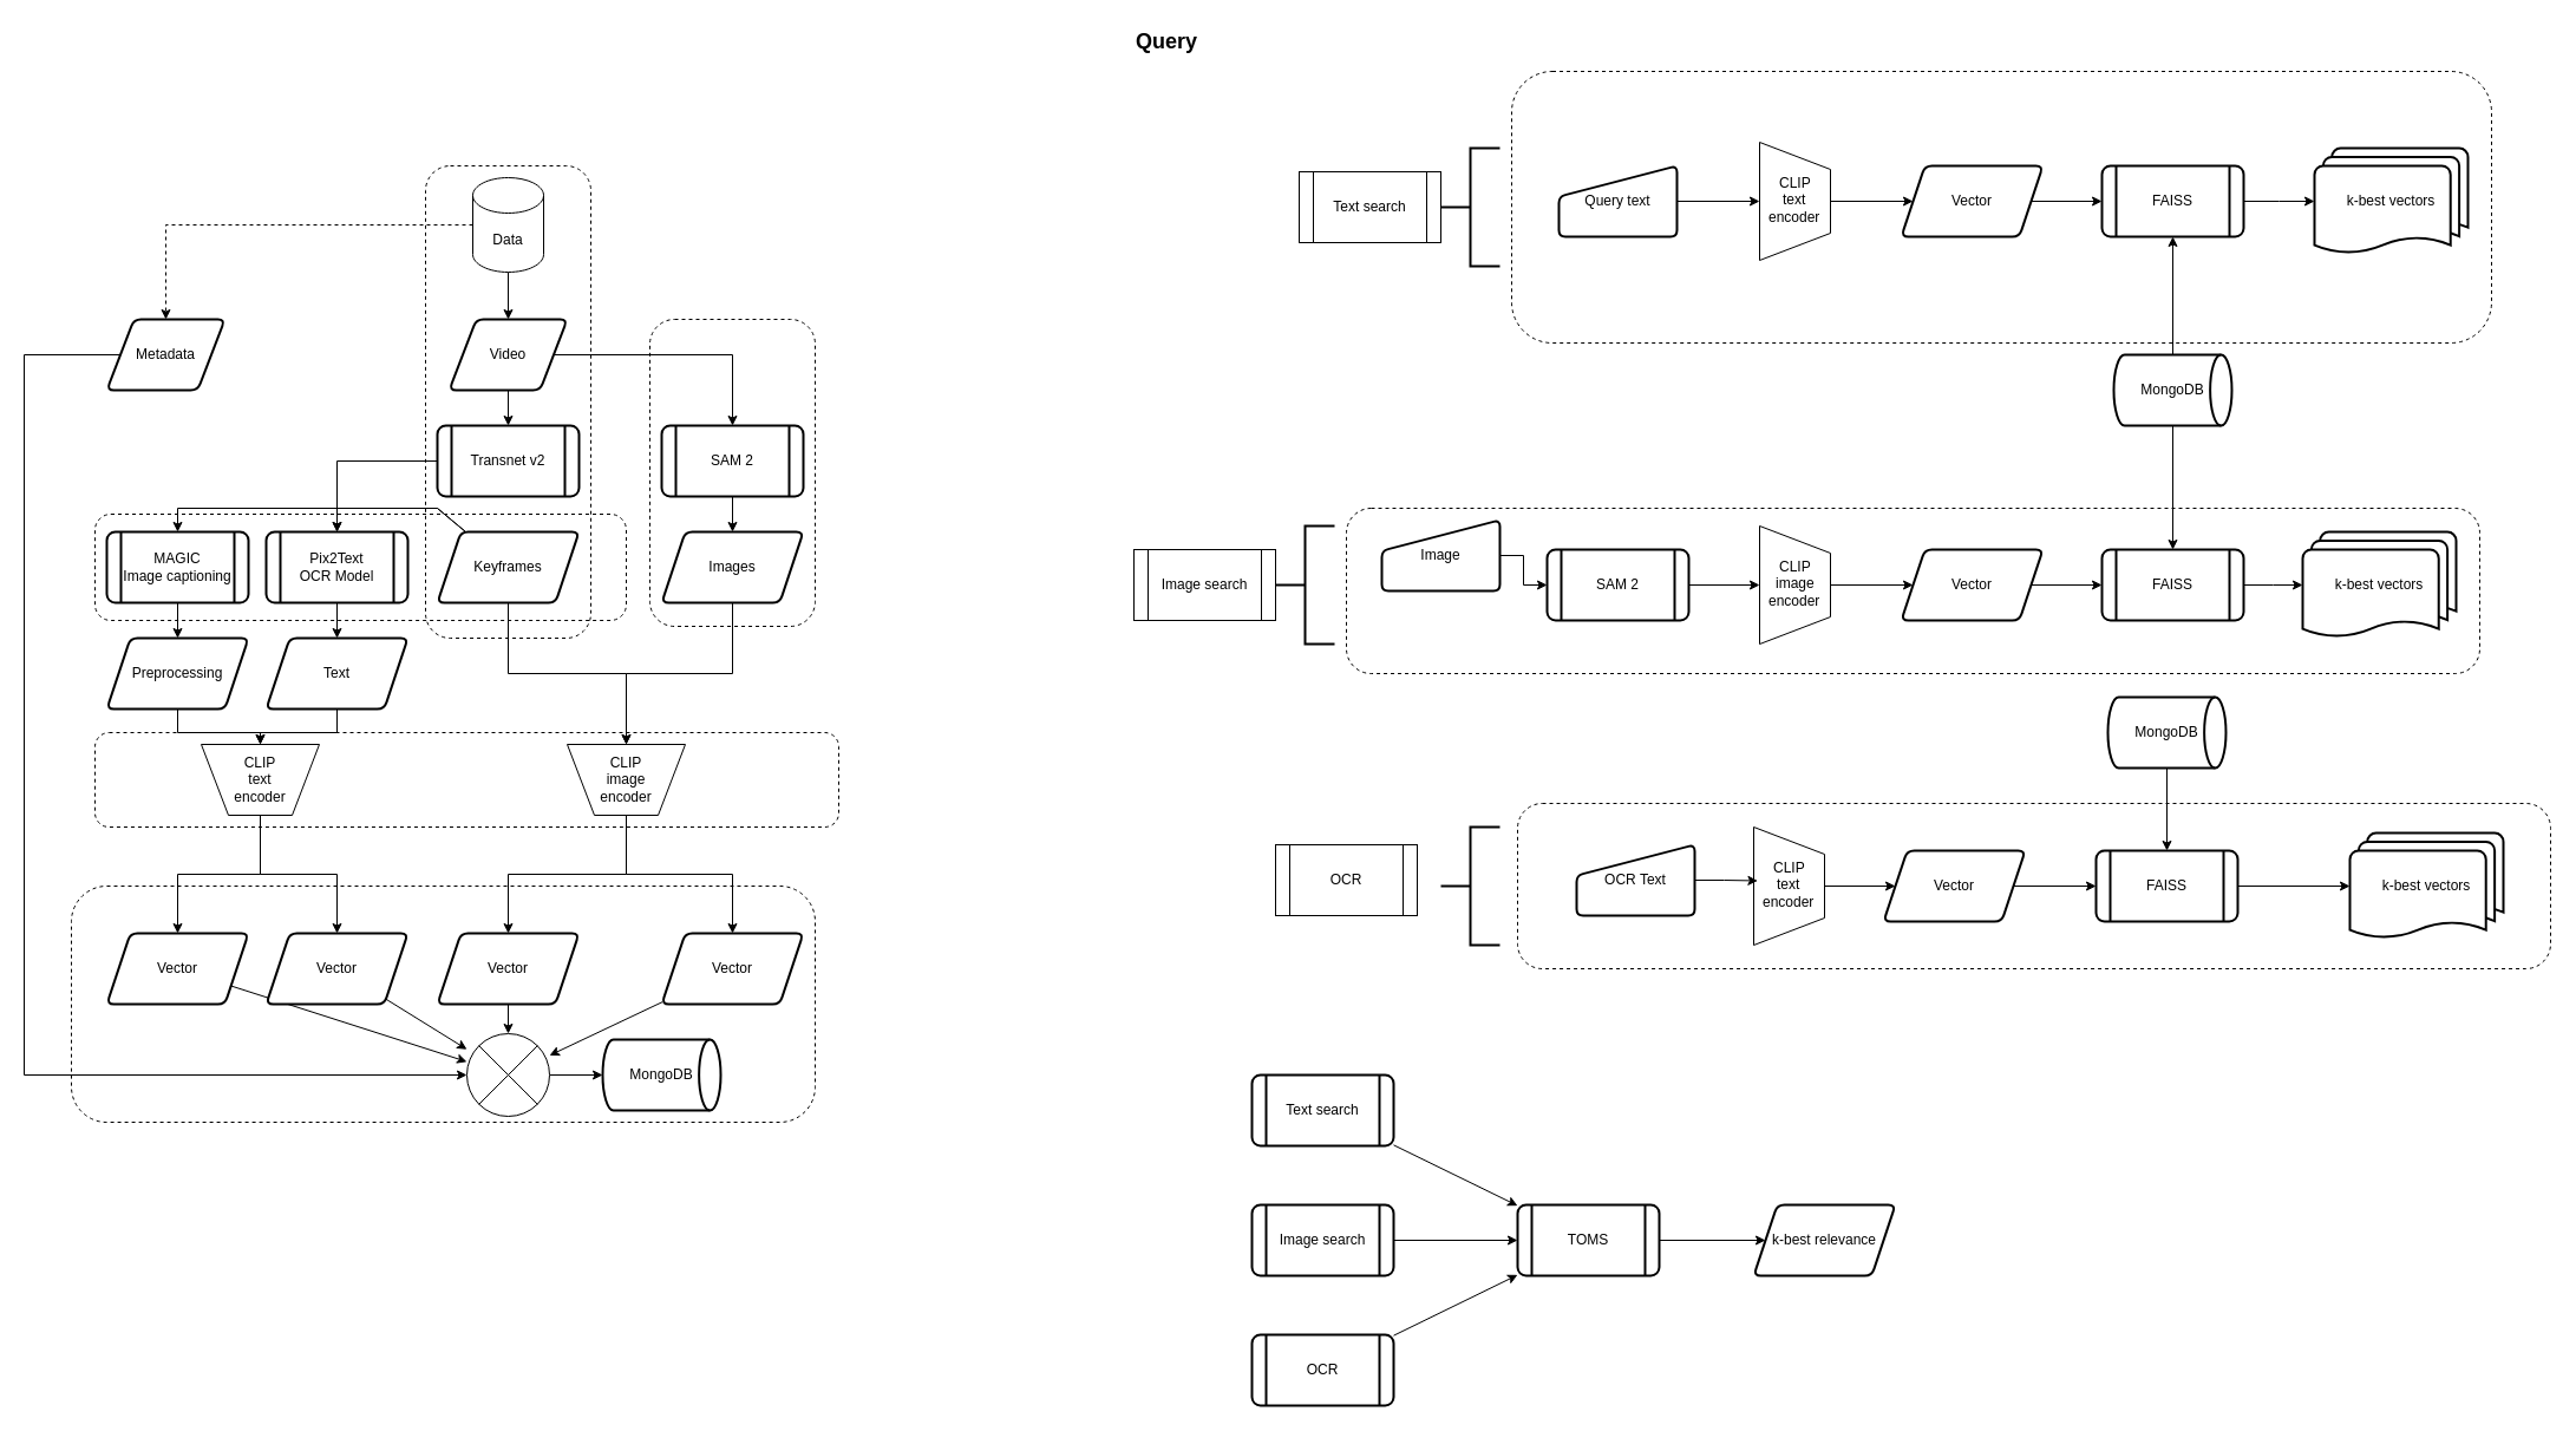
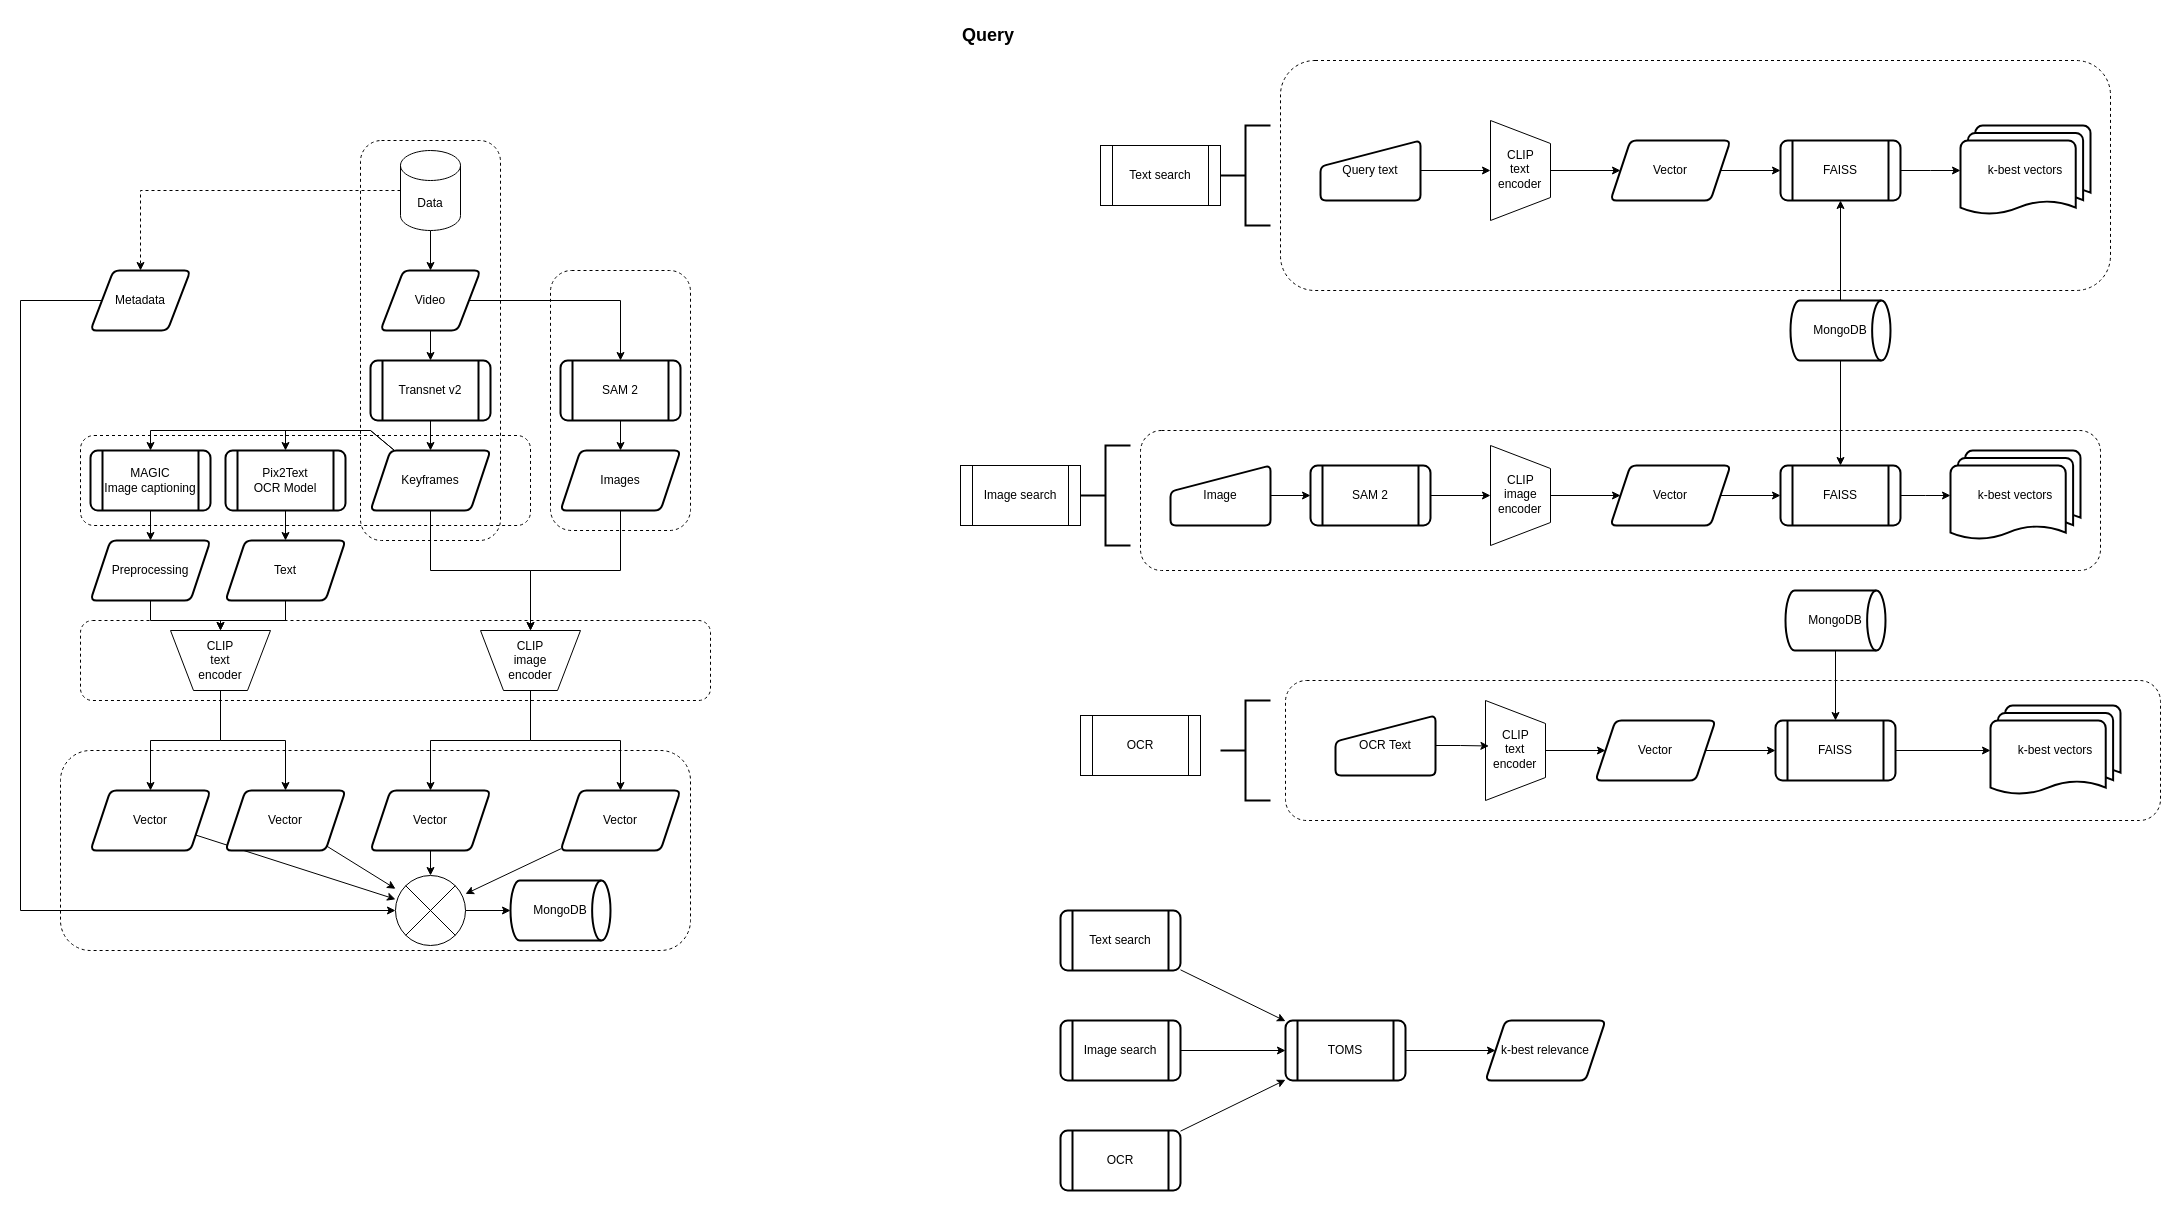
- <mxCell id="10" value="" style="edgeStyle=orthogonalEdgeStyle;rounded=0;orthogonalLoop=1;jettySize=auto;html=1;" parent="1" source="11" target="17" edge="1"><mxGeometry relative="1" as="geometry" /></mxCell>
+ <mxCell id="10" value="" style="edgeStyle=orthogonalEdgeStyle;rounded=0;orthogonalLoop=1;jettySize=auto;html=1;" parent="1" source="11" target="15" edge="1"><mxGeometry relative="1" as="geometry" /></mxCell>
- <mxCell id="49" value="Image" style="html=1;strokeWidth=2;shape=manualInput;whiteSpace=wrap;rounded=1;size=26;arcSize=11;" parent="1" vertex="1"><mxGeometry x="1170" y="440" width="100" height="60" as="geometry" /></mxCell>
+ <mxCell id="49" value="Image" style="html=1;strokeWidth=2;shape=manualInput;whiteSpace=wrap;rounded=1;size=26;arcSize=11;" parent="1" vertex="1"><mxGeometry x="1170" y="465" width="100" height="60" as="geometry" /></mxCell>
